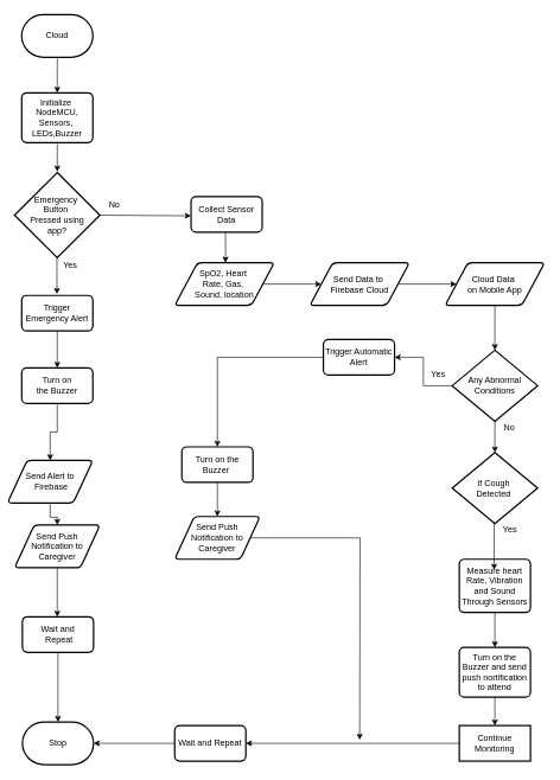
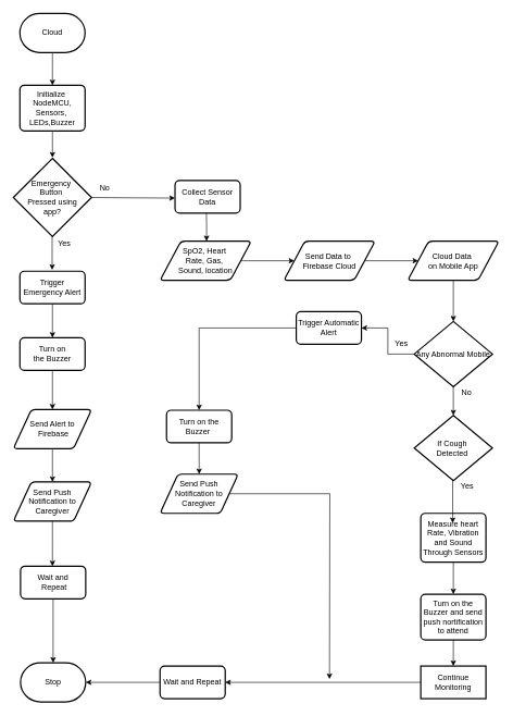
- <mxCell id="31" value="Any Abnormal Conditions" style="strokeWidth=2;html=1;shape=mxgraph.flowchart.decision;whiteSpace=wrap;" parent="1" vertex="1"><mxGeometry x="635" y="492" width="120" height="100" as="geometry" /></mxCell>
+ <mxCell id="31" value="Any Abnormal Mobile" style="strokeWidth=2;html=1;shape=mxgraph.flowchart.decision;whiteSpace=wrap;" parent="1" vertex="1"><mxGeometry x="635" y="492" width="120" height="100" as="geometry" /></mxCell>
- <mxCell id="15" value="Send Alert to&lt;div&gt;&amp;nbsp;Firebase&lt;/div&gt;" style="shape=parallelogram;html=1;strokeWidth=2;perimeter=parallelogramPerimeter;whiteSpace=wrap;rounded=1;arcSize=12;size=0.23;" parent="1" vertex="1"><mxGeometry x="10" y="647" width="120" height="60" as="geometry" /></mxCell>
+ <mxCell id="15" value="Send Alert to&lt;div&gt;&amp;nbsp;Firebase&lt;/div&gt;" style="shape=parallelogram;html=1;strokeWidth=2;perimeter=parallelogramPerimeter;whiteSpace=wrap;rounded=1;arcSize=12;size=0.23;" parent="1" vertex="1"><mxGeometry x="20" y="627" width="120" height="60" as="geometry" /></mxCell>
